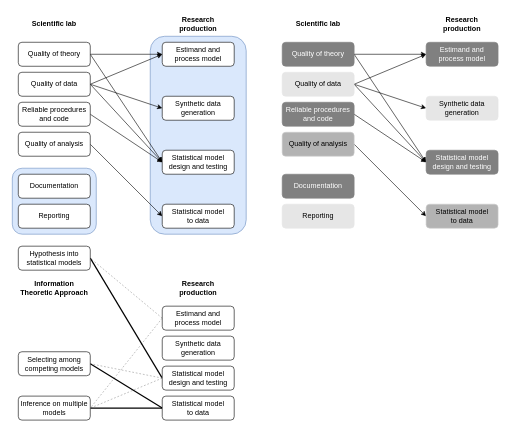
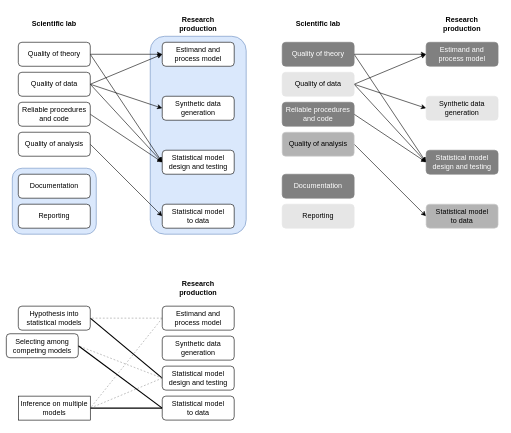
- <mxCell id="35" value="Hypothesis into statistical models" style="rounded=1;whiteSpace=wrap;html=1;" parent="1" vertex="1"><mxGeometry x="30" y="410" width="120" height="40" as="geometry" /></mxCell>
+ <mxCell id="35" value="Hypothesis into statistical models" style="rounded=1;whiteSpace=wrap;html=1;" parent="1" vertex="1"><mxGeometry x="30" y="510" width="120" height="40" as="geometry" /></mxCell>
- <mxCell id="38" value="&lt;b&gt;Information Theoretic Approach&lt;/b&gt;" style="rounded=1;whiteSpace=wrap;html=1;fillColor=none;strokeColor=none;" parent="1" vertex="1"><mxGeometry x="30" y="460" width="120" height="40" as="geometry" /></mxCell>
- <mxCell id="36" value="Selecting among competing models" style="rounded=1;whiteSpace=wrap;html=1;" parent="1" vertex="1"><mxGeometry x="30" y="586" width="120" height="40" as="geometry" /></mxCell>
+ <mxCell id="36" value="Selecting among competing models" style="rounded=1;whiteSpace=wrap;html=1;" parent="1" vertex="1"><mxGeometry x="10" y="556" width="120" height="40" as="geometry" /></mxCell>
- <mxCell id="37" value="Inference on multiple models" style="rounded=1;whiteSpace=wrap;html=1;" parent="1" vertex="1"><mxGeometry x="30" y="660" width="120" height="40" as="geometry" /></mxCell>
+ <mxCell id="37" value="Inference on multiple models" style="whiteSpace=wrap;html=1;rounded=0;" parent="1" vertex="1"><mxGeometry x="30" y="660" width="120" height="40" as="geometry" /></mxCell>
